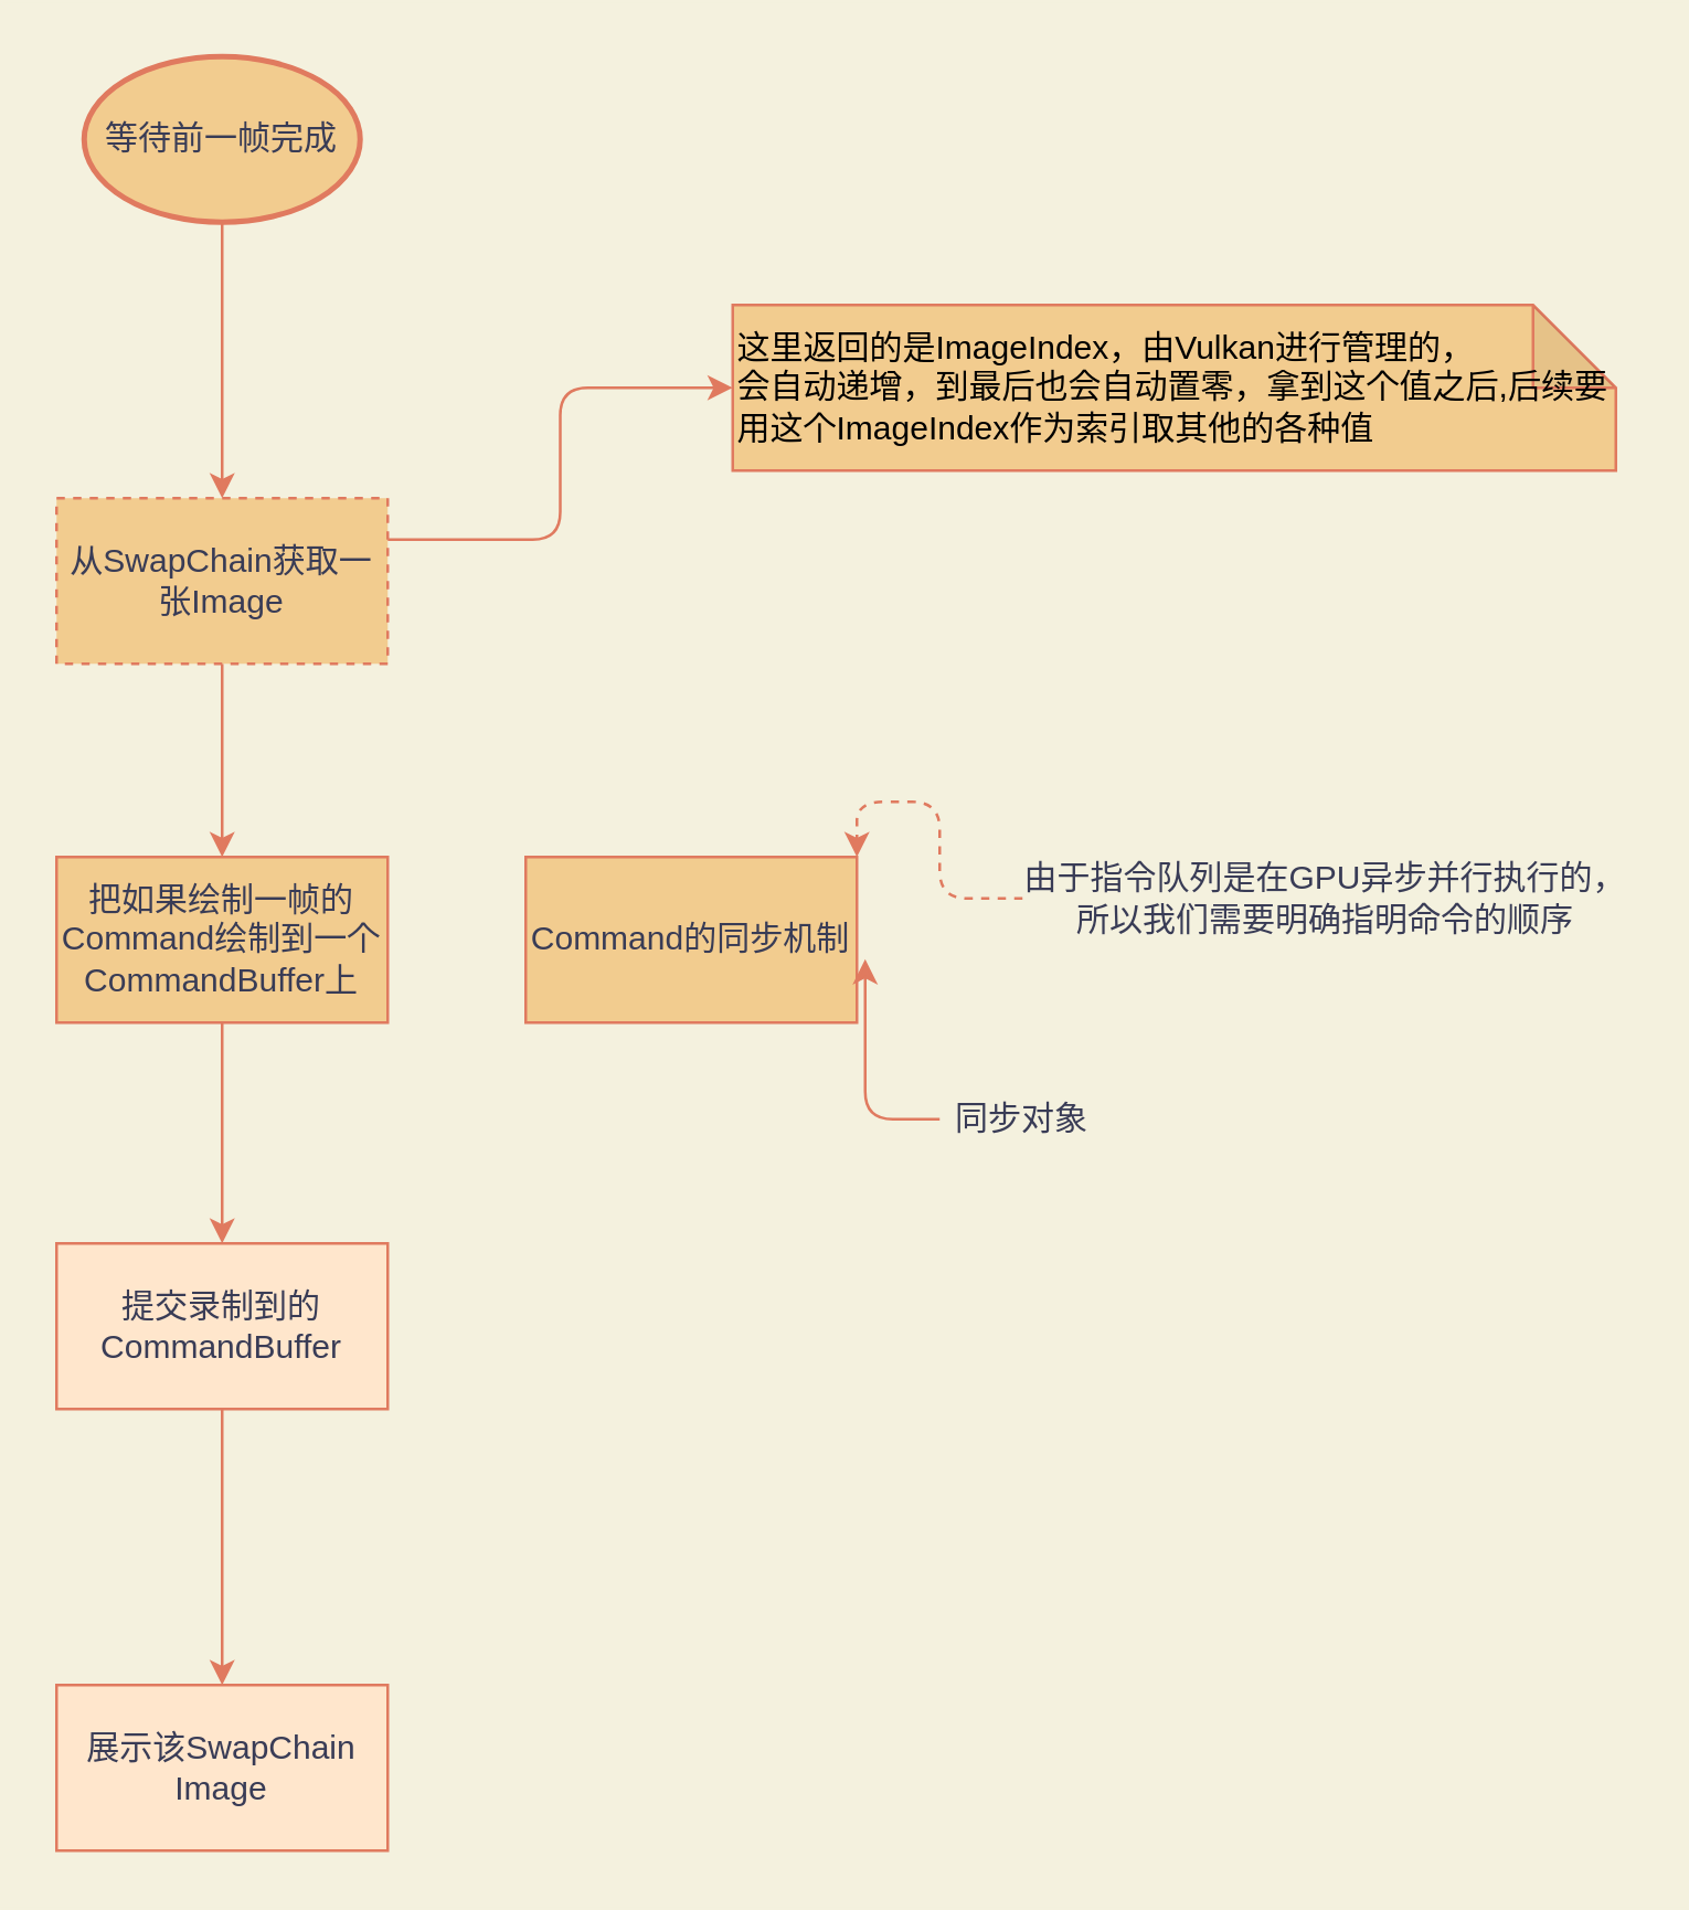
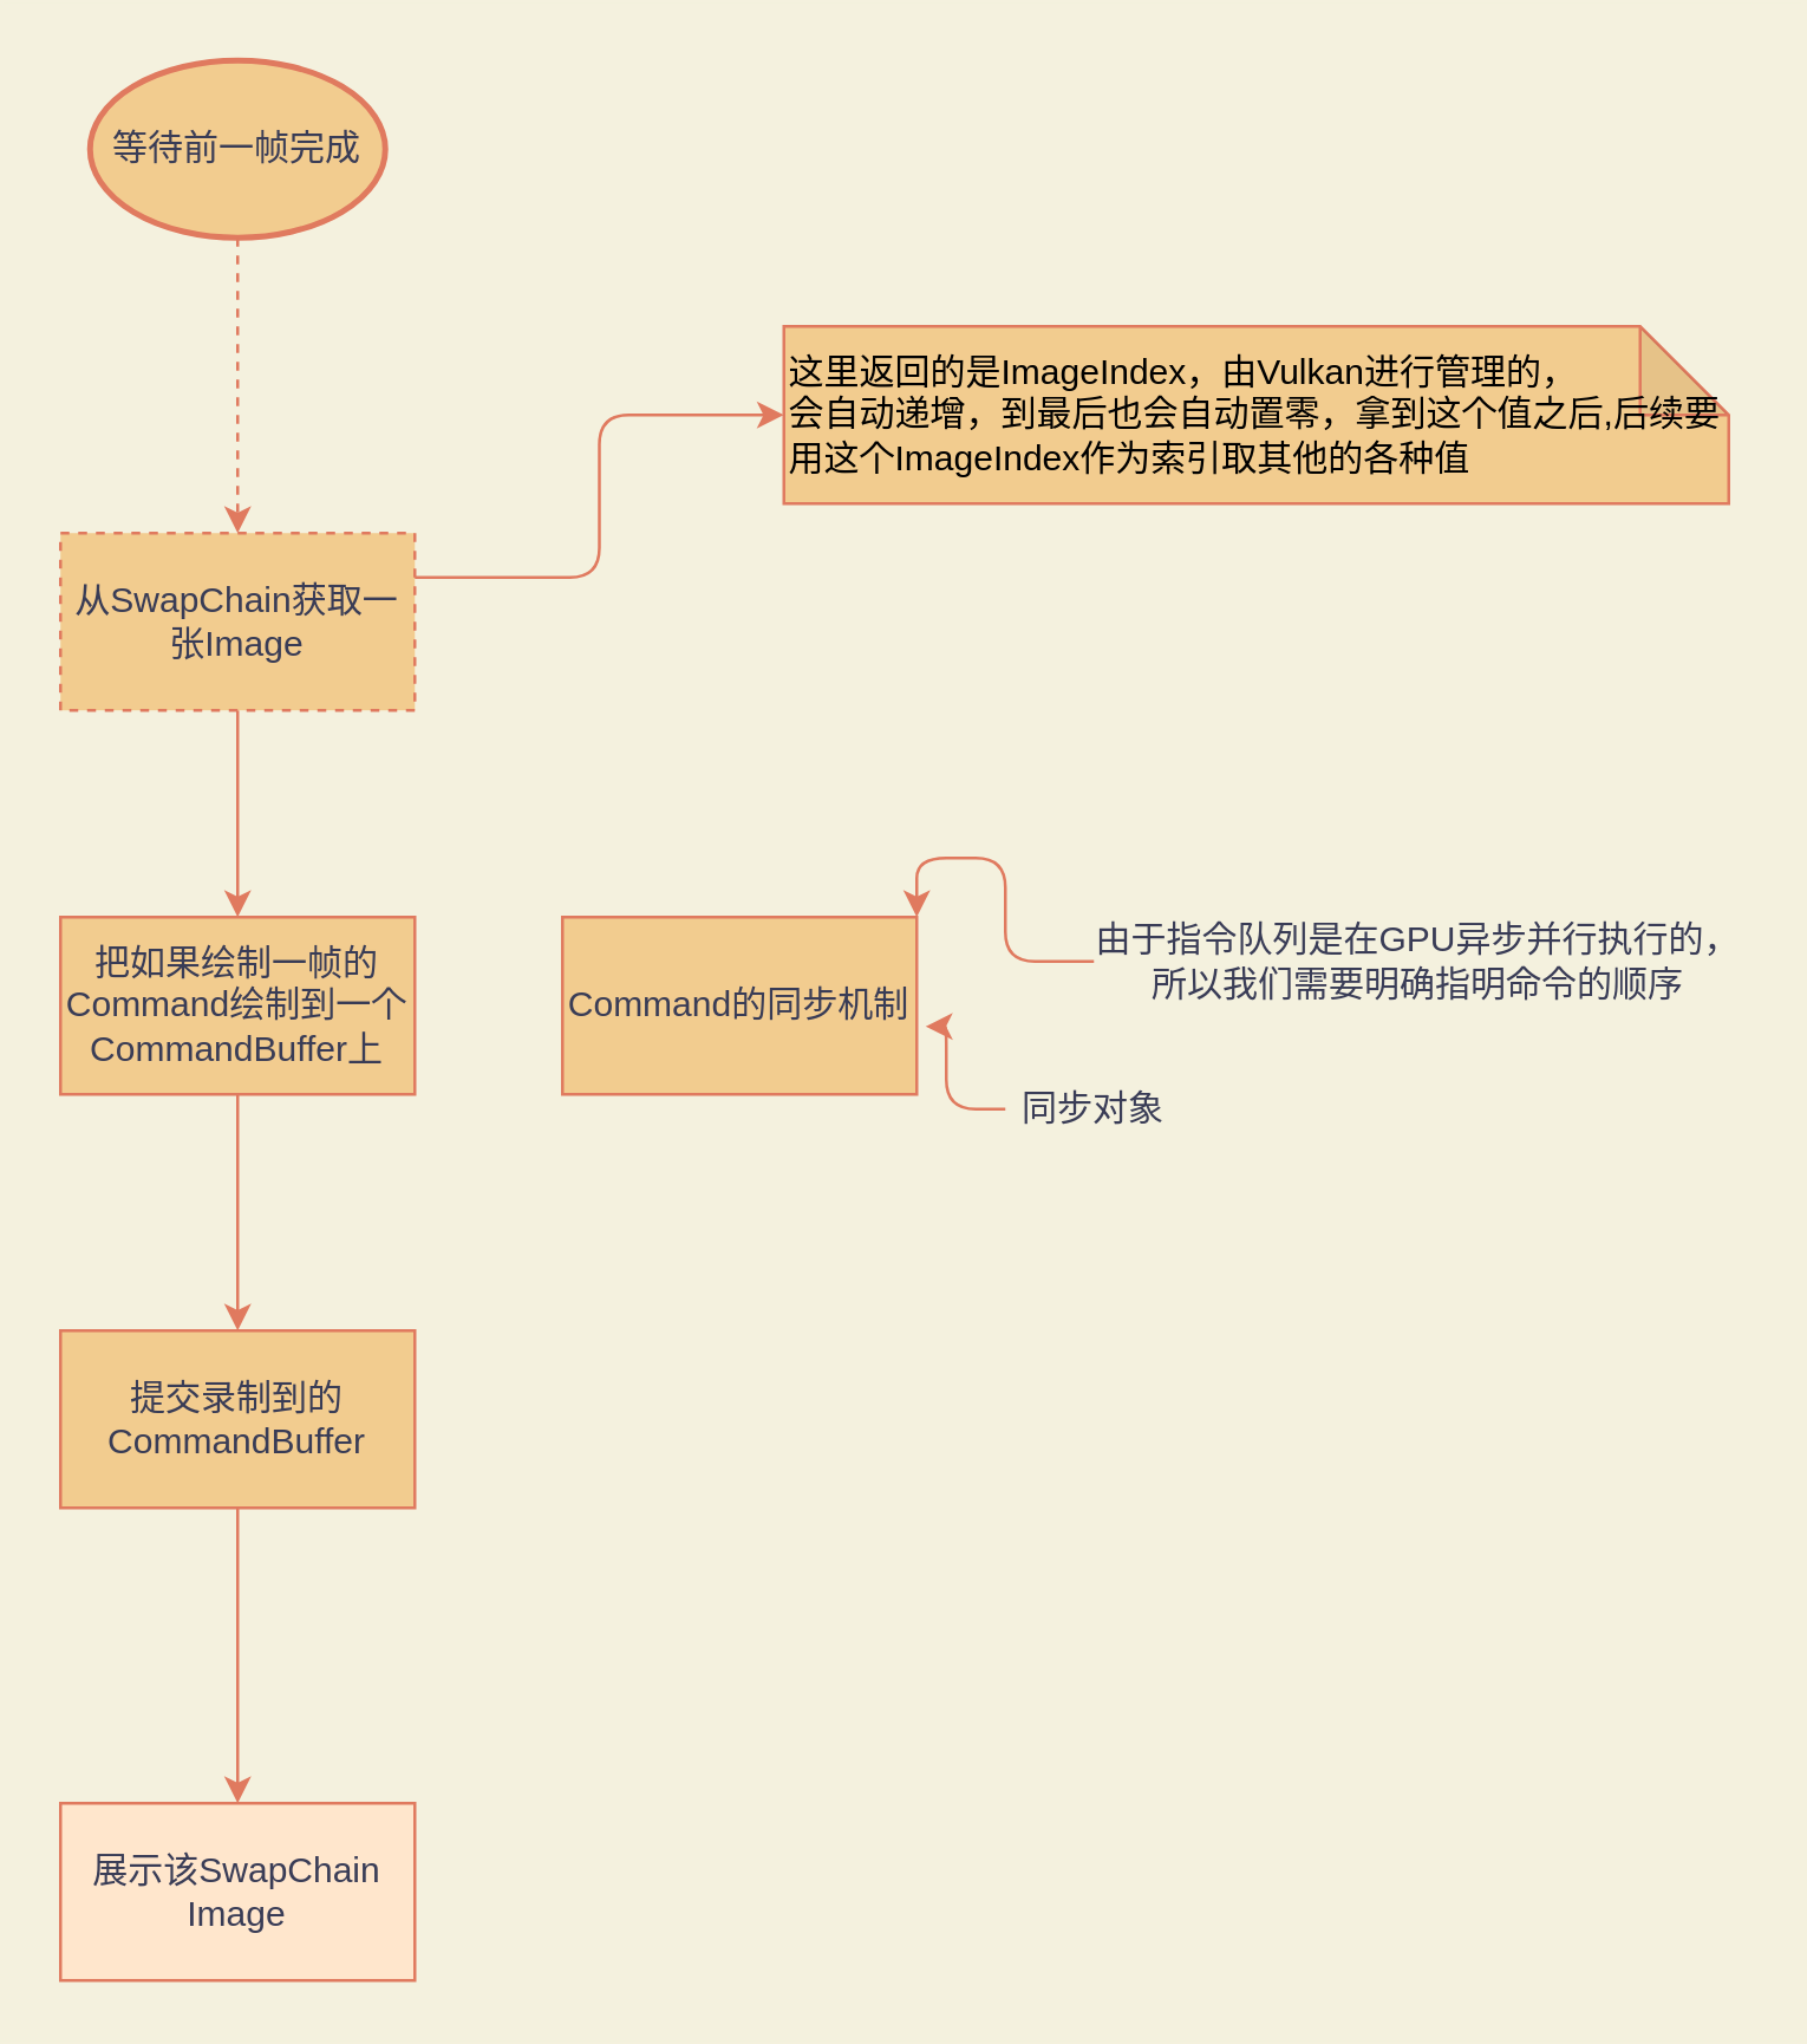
- <mxCell id="13" style="edgeStyle=orthogonalEdgeStyle;rounded=0;orthogonalLoop=1;jettySize=auto;html=1;entryX=0.5;entryY=0;entryDx=0;entryDy=0;strokeColor=#E07A5F;fontColor=#393C56;labelBackgroundColor=#F4F1DE;" parent="3" source="4" target="8" edge="1"><mxGeometry relative="1" as="geometry"><mxPoint x="-580" y="-180" as="targetPoint" /></mxGeometry></mxCell>
+ <mxCell id="13" style="edgeStyle=orthogonalEdgeStyle;rounded=0;orthogonalLoop=1;jettySize=auto;html=1;entryX=0.5;entryY=0;entryDx=0;entryDy=0;strokeColor=#E07A5F;fontColor=#393C56;labelBackgroundColor=#F4F1DE;dashed=1;" parent="3" source="4" target="8" edge="1"><mxGeometry relative="1" as="geometry"><mxPoint x="-580" y="-180" as="targetPoint" /></mxGeometry></mxCell>
- <mxCell id="14" style="edgeStyle=orthogonalEdgeStyle;curved=0;rounded=1;sketch=0;orthogonalLoop=1;jettySize=auto;html=1;entryX=1;entryY=0;entryDx=0;entryDy=0;fontColor=#393C56;strokeColor=#E07A5F;fillColor=#F2CC8F;labelBackgroundColor=#F4F1DE;dashed=1;" parent="1" source="15" target="2" edge="1"><mxGeometry relative="1" as="geometry" /></mxCell>
+ <mxCell id="14" style="edgeStyle=orthogonalEdgeStyle;curved=0;rounded=1;sketch=0;orthogonalLoop=1;jettySize=auto;html=1;entryX=1;entryY=0;entryDx=0;entryDy=0;fontColor=#393C56;strokeColor=#E07A5F;fillColor=#F2CC8F;labelBackgroundColor=#F4F1DE;" parent="1" source="15" target="2" edge="1"><mxGeometry relative="1" as="geometry" /></mxCell>
- <mxCell id="17" value="同步对象" style="text;html=1;strokeColor=none;fillColor=none;align=center;verticalAlign=middle;whiteSpace=wrap;rounded=0;sketch=0;fontColor=#393C56;" parent="1" vertex="1"><mxGeometry x="340" y="390" width="60" height="30" as="geometry" /></mxCell>
+ <mxCell id="17" value="同步对象" style="text;html=1;strokeColor=none;fillColor=none;align=center;verticalAlign=middle;whiteSpace=wrap;rounded=0;sketch=0;fontColor=#393C56;" parent="1" vertex="1"><mxGeometry x="340" y="360" width="60" height="30" as="geometry" /></mxCell>
- <mxCell id="9" value="提交录制到的CommandBuffer" style="rounded=0;whiteSpace=wrap;html=1;fillColor=#ffe6cc;strokeColor=#E07A5F;fontColor=#393C56;" parent="5" vertex="1"><mxGeometry y="270" width="120" height="60" as="geometry" /></mxCell>
+ <mxCell id="9" value="提交录制到的CommandBuffer" style="rounded=0;whiteSpace=wrap;html=1;fillColor=#F2CC8F;strokeColor=#E07A5F;fontColor=#393C56;" parent="5" vertex="1"><mxGeometry y="270" width="120" height="60" as="geometry" /></mxCell>
